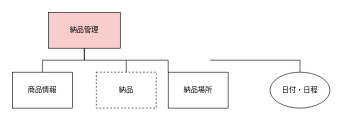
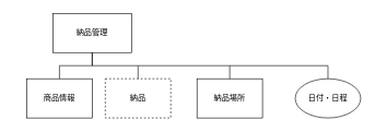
- <mxCell id="2" value="&lt;font style=&quot;vertical-align: inherit&quot;&gt;&lt;font style=&quot;vertical-align: inherit&quot;&gt;納品管理&lt;/font&gt;&lt;/font&gt;" style="whiteSpace=wrap;html=1;align=center;treeFolding=1;treeMoving=1;container=1;recursiveResize=0;fillColor=#f8cecc;" vertex="1" parent="1"><mxGeometry x="80" y="20" width="120" height="60" as="geometry" /></mxCell>
+ <mxCell id="2" value="&lt;font style=&quot;vertical-align: inherit&quot;&gt;&lt;font style=&quot;vertical-align: inherit&quot;&gt;納品管理&lt;/font&gt;&lt;/font&gt;" style="whiteSpace=wrap;html=1;align=center;treeFolding=1;treeMoving=1;container=1;recursiveResize=0;" vertex="1" parent="1"><mxGeometry x="80" y="20" width="120" height="60" as="geometry" /></mxCell>
- <mxCell id="9" value="&lt;font style=&quot;vertical-align: inherit&quot;&gt;&lt;font style=&quot;vertical-align: inherit&quot;&gt;商品情報&lt;/font&gt;&lt;/font&gt;" style="whiteSpace=wrap;html=1;align=center;verticalAlign=middle;container=1;recursiveResize=0;treeFolding=1;treeMoving=1;" vertex="1" parent="1"><mxGeometry x="20" y="120" width="100" height="60" as="geometry" /></mxCell>
+ <mxCell id="9" value="&lt;font style=&quot;vertical-align: inherit&quot;&gt;&lt;font style=&quot;vertical-align: inherit&quot;&gt;商品情報&lt;/font&gt;&lt;/font&gt;" style="whiteSpace=wrap;html=1;align=center;verticalAlign=middle;container=1;recursiveResize=0;treeFolding=1;treeMoving=1;" vertex="1" parent="1"><mxGeometry x="40" y="120" width="100" height="60" as="geometry" /></mxCell>
- <mxCell id="5" value="&lt;font style=&quot;vertical-align: inherit&quot;&gt;&lt;font style=&quot;vertical-align: inherit&quot;&gt;納品場所&lt;/font&gt;&lt;/font&gt;" style="whiteSpace=wrap;html=1;align=center;verticalAlign=middle;container=1;recursiveResize=0;treeFolding=1;treeMoving=1;" vertex="1" parent="1"><mxGeometry x="280" y="120" width="100" height="60" as="geometry" /></mxCell>
+ <mxCell id="5" value="&lt;font style=&quot;vertical-align: inherit&quot;&gt;&lt;font style=&quot;vertical-align: inherit&quot;&gt;納品場所&lt;/font&gt;&lt;/font&gt;" style="whiteSpace=wrap;html=1;align=center;verticalAlign=middle;container=1;recursiveResize=0;treeFolding=1;treeMoving=1;" vertex="1" parent="1"><mxGeometry x="300" y="120" width="100" height="60" as="geometry" /></mxCell>
